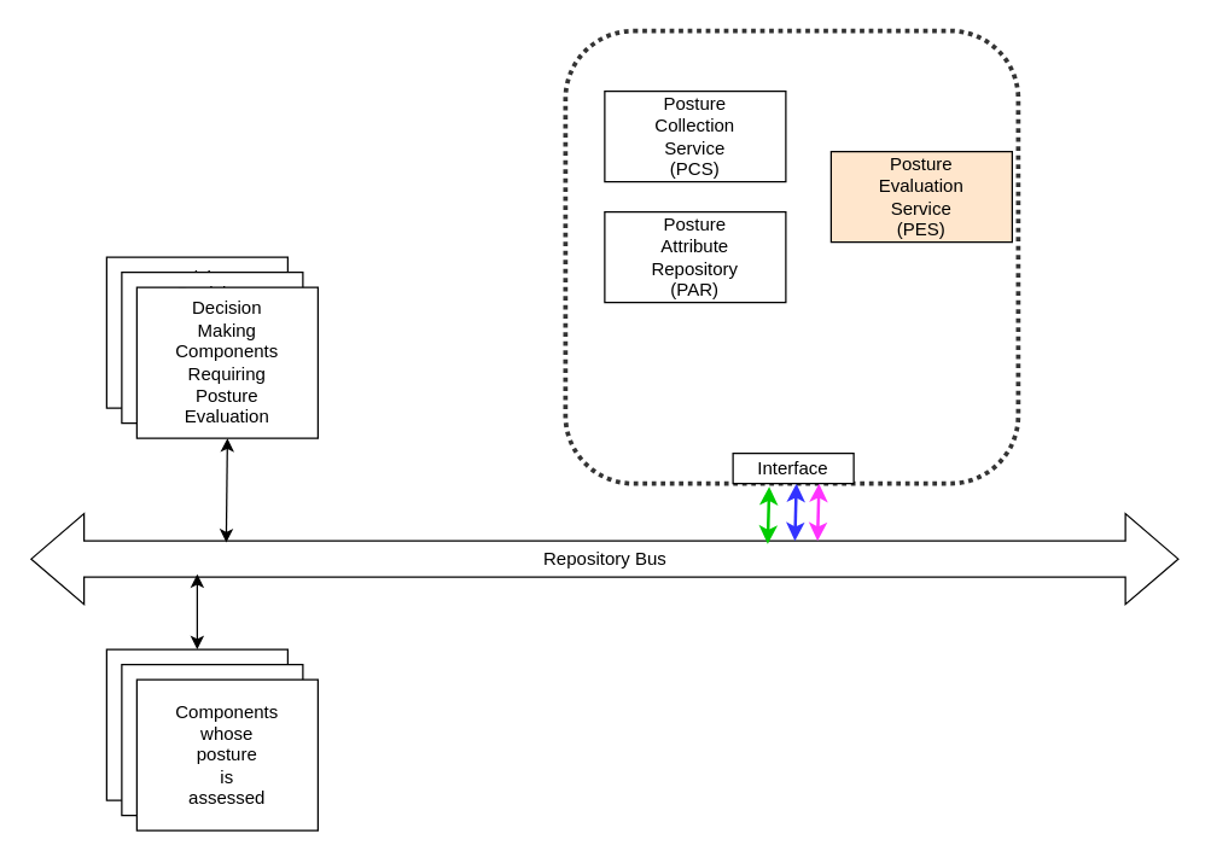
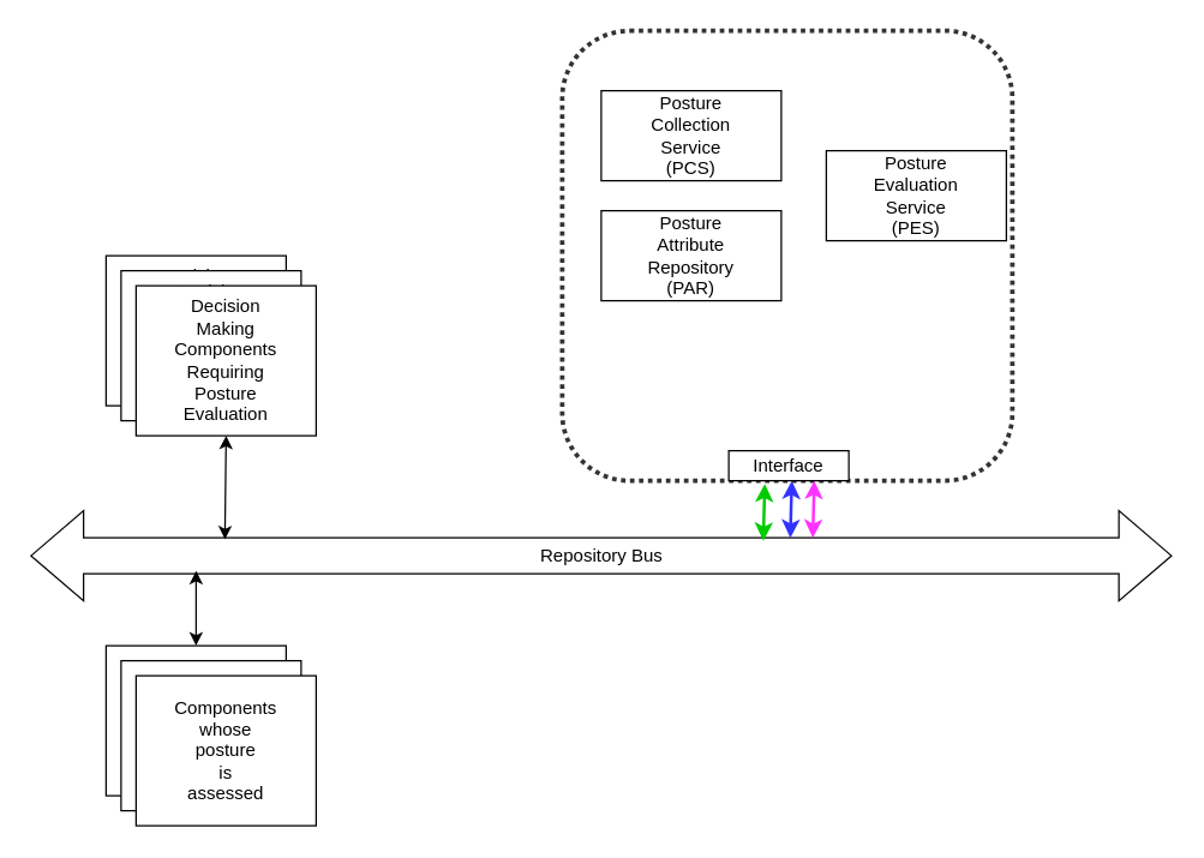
- <mxCell id="5" value="Posture&lt;br&gt;Evaluation&lt;br&gt;Service&lt;br&gt;(PES)" style="rounded=0;whiteSpace=wrap;html=1;fillColor=#ffe6cc;" parent="1" vertex="1"><mxGeometry x="550" y="100" width="120" height="60" as="geometry" /></mxCell>
+ <mxCell id="5" value="Posture&lt;br&gt;Evaluation&lt;br&gt;Service&lt;br&gt;(PES)" style="rounded=0;whiteSpace=wrap;html=1;" parent="1" vertex="1"><mxGeometry x="550" y="100" width="120" height="60" as="geometry" /></mxCell>
